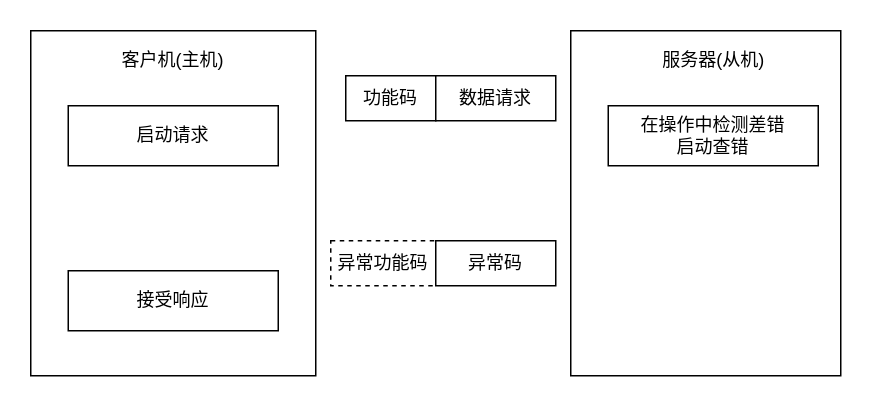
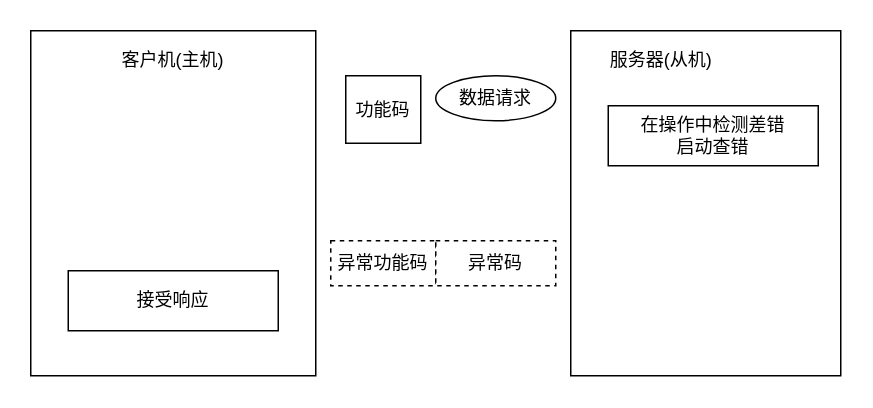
- <mxCell id="12" value="服务器(从机)" style="text;html=1;strokeColor=none;fillColor=none;align=center;verticalAlign=middle;whiteSpace=wrap;rounded=0;" vertex="1" parent="1"><mxGeometry x="432.5" y="30" width="85" height="20" as="geometry" /></mxCell>
+ <mxCell id="12" value="服务器(从机)" style="text;html=1;strokeColor=none;fillColor=none;align=center;verticalAlign=middle;whiteSpace=wrap;rounded=0;" vertex="1" parent="1"><mxGeometry x="397.5" y="30" width="85" height="20" as="geometry" /></mxCell>
- <mxCell id="5" value="功能码" style="rounded=0;whiteSpace=wrap;html=1;" vertex="1" parent="1"><mxGeometry x="230" y="50" width="60" height="30" as="geometry" /></mxCell>
+ <mxCell id="5" value="功能码" style="rounded=0;whiteSpace=wrap;html=1;" vertex="1" parent="1"><mxGeometry x="230" y="50" width="50" height="45" as="geometry" /></mxCell>
- <mxCell id="6" value="数据请求" style="rounded=0;whiteSpace=wrap;html=1;" vertex="1" parent="1"><mxGeometry x="290" y="50" width="80" height="30" as="geometry" /></mxCell>
+ <mxCell id="6" value="数据请求" style="ellipse;whiteSpace=wrap;html=1;" vertex="1" parent="1"><mxGeometry x="290" y="50" width="80" height="30" as="geometry" /></mxCell>
- <mxCell id="3" value="启动请求" style="rounded=0;whiteSpace=wrap;html=1;" vertex="1" parent="1"><mxGeometry x="45" y="70" width="140" height="40" as="geometry" /></mxCell>
- <mxCell id="10" value="异常码" style="rounded=0;whiteSpace=wrap;html=1;" vertex="1" parent="1"><mxGeometry x="290" y="160" width="80" height="30" as="geometry" /></mxCell>
+ <mxCell id="10" value="异常码" style="rounded=0;whiteSpace=wrap;html=1;dashed=1;" vertex="1" parent="1"><mxGeometry x="290" y="160" width="80" height="30" as="geometry" /></mxCell>
